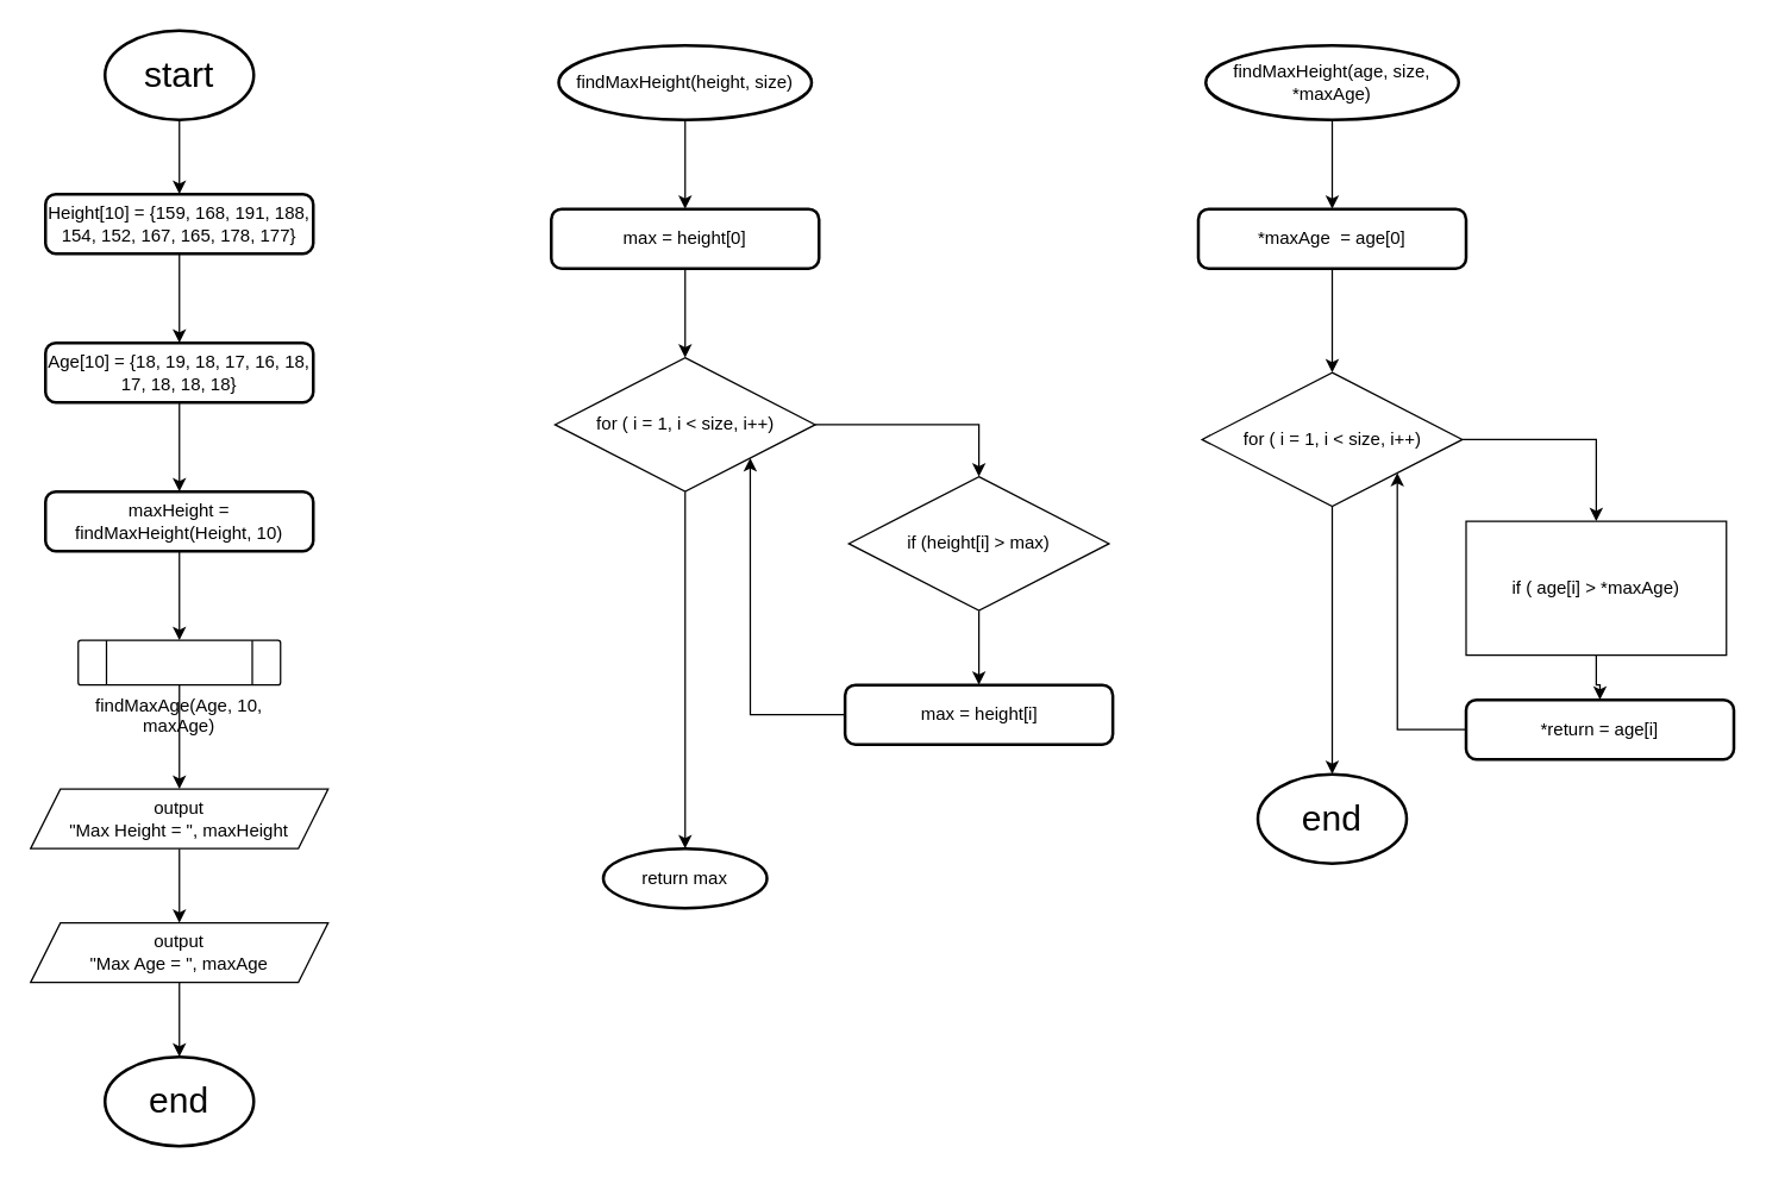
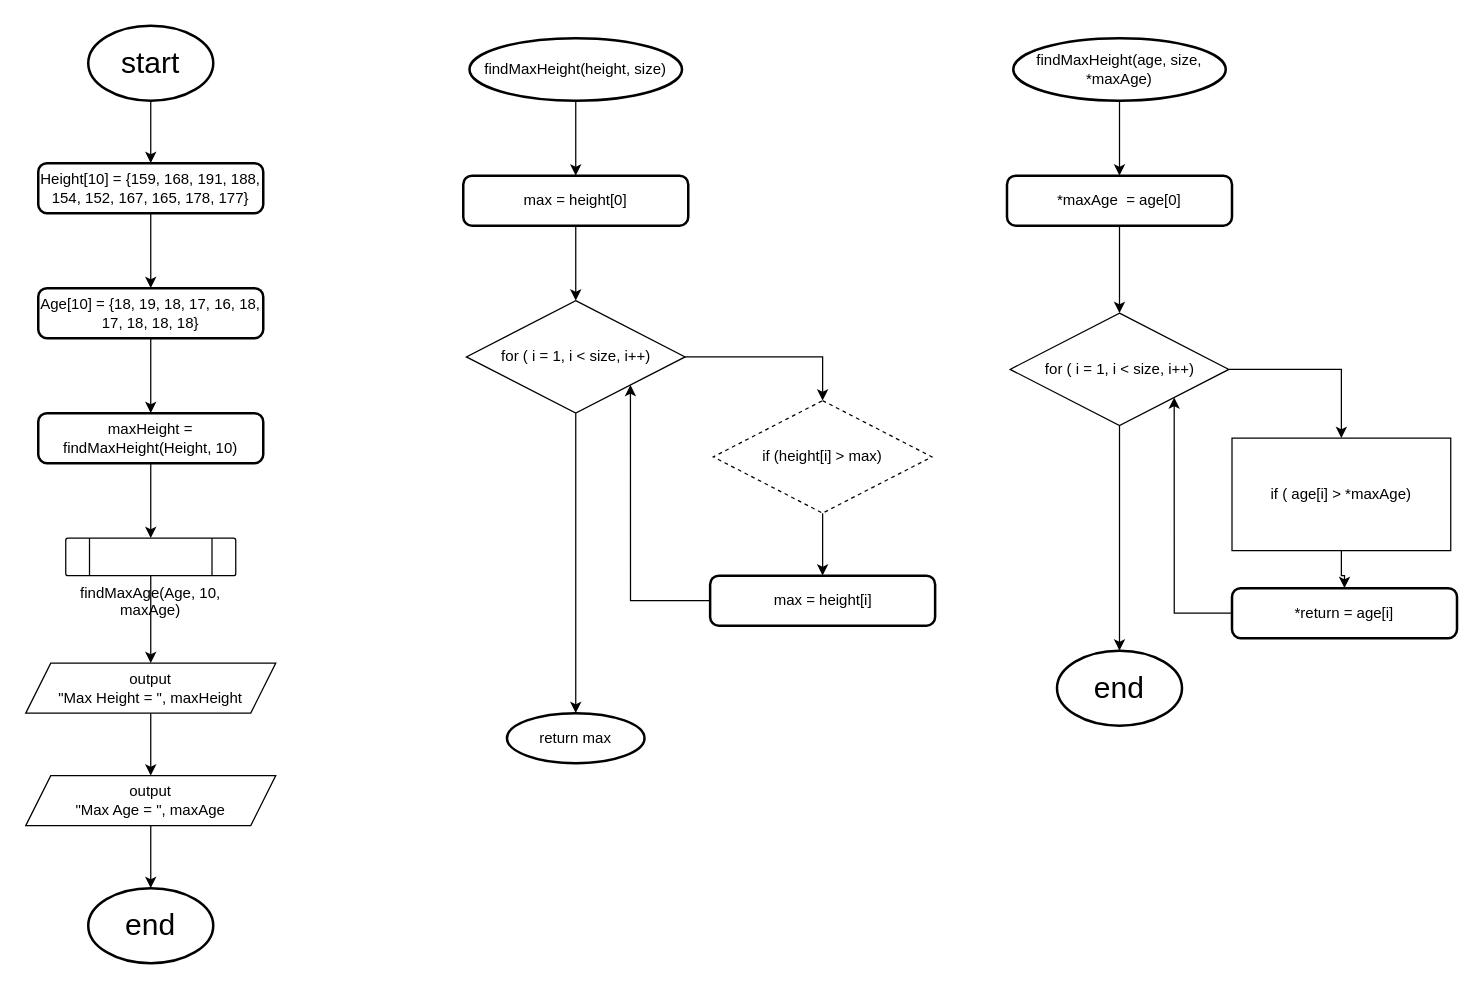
- <mxCell id="24" value="if (height[i] &amp;gt; max)" style="rhombus;whiteSpace=wrap;html=1;" vertex="1" parent="1"><mxGeometry x="570" y="320" width="175" height="90" as="geometry" /></mxCell>
+ <mxCell id="24" value="if (height[i] &amp;gt; max)" style="rhombus;whiteSpace=wrap;html=1;dashed=1;" vertex="1" parent="1"><mxGeometry x="570" y="320" width="175" height="90" as="geometry" /></mxCell>
